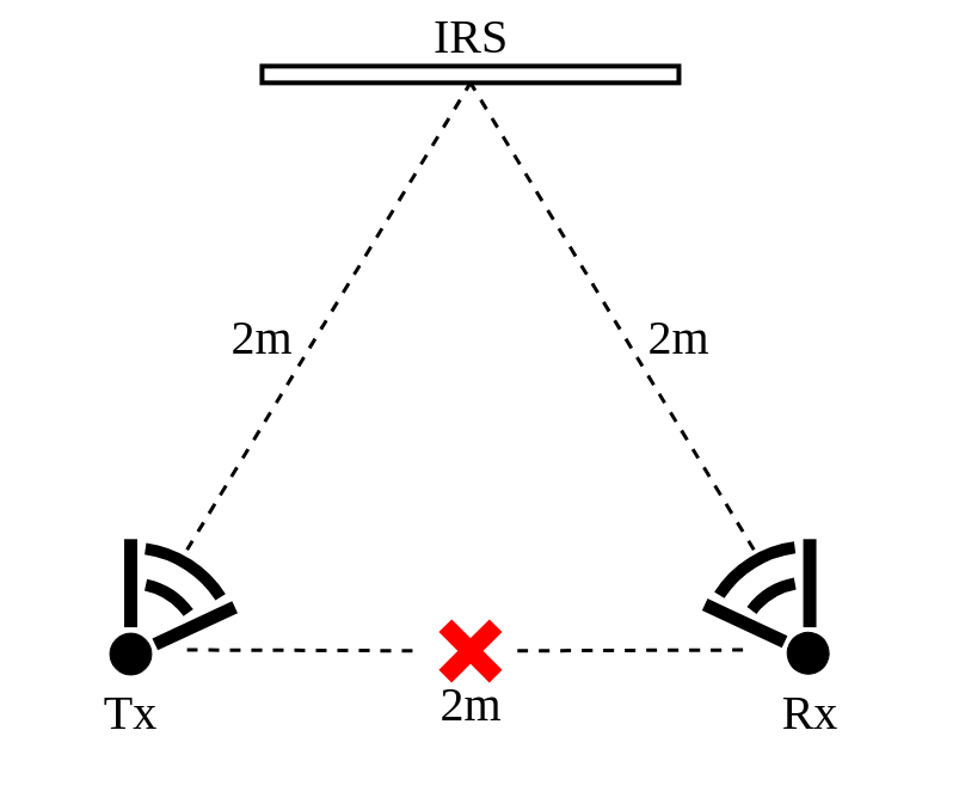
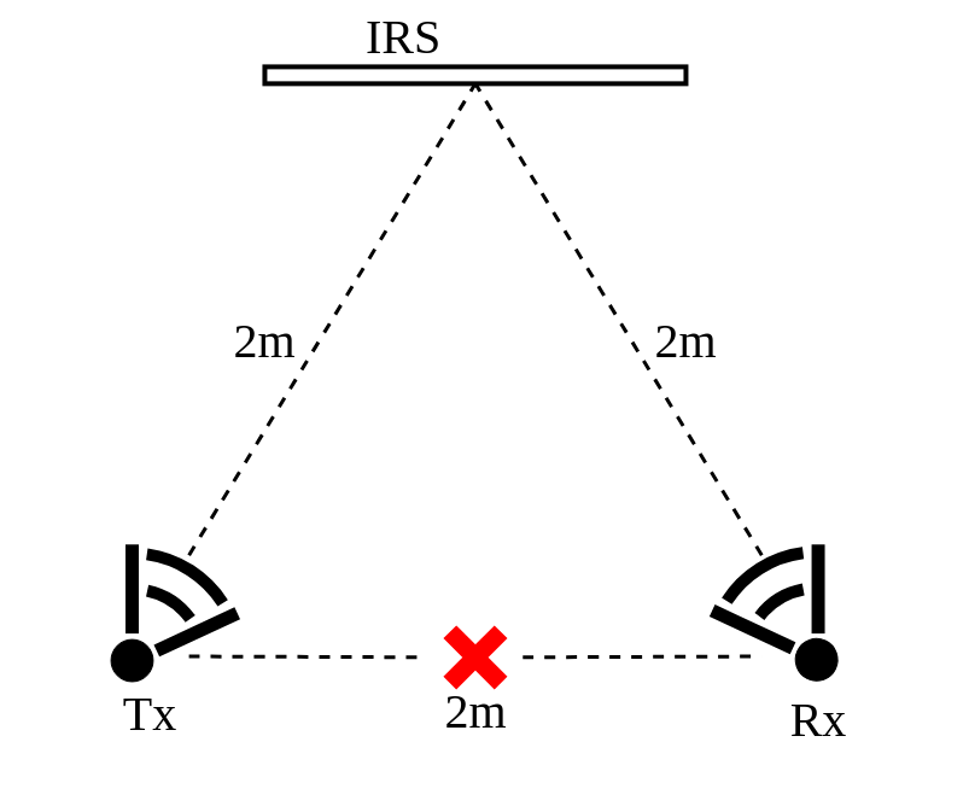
- <mxCell id="25" value="IRS" style="text;html=1;strokeColor=none;fillColor=none;align=center;verticalAlign=middle;whiteSpace=wrap;rounded=0;fontSize=40;fontFamily=Times New Roman;" vertex="1" parent="1"><mxGeometry x="372.511" y="20" width="41.883" height="20.941" as="geometry" /></mxCell>
+ <mxCell id="25" value="IRS" style="text;html=1;strokeColor=none;fillColor=none;align=center;verticalAlign=middle;whiteSpace=wrap;rounded=0;fontSize=40;fontFamily=Times New Roman;" vertex="1" parent="1"><mxGeometry x="312.511" y="20" width="41.883" height="20.941" as="geometry" /></mxCell>
- <mxCell id="9" value="Tx" style="text;html=1;strokeColor=none;fillColor=none;align=center;verticalAlign=middle;whiteSpace=wrap;rounded=0;fontSize=40;fontFamily=Times New Roman;" vertex="1" parent="3"><mxGeometry x="68.059" y="132.628" width="41.883" height="20.941" as="geometry" /></mxCell>
+ <mxCell id="9" value="Tx" style="text;html=1;strokeColor=none;fillColor=none;align=center;verticalAlign=middle;whiteSpace=wrap;rounded=0;fontSize=40;fontFamily=Times New Roman;" vertex="1" parent="3"><mxGeometry x="83.059" y="127.628" width="41.883" height="20.941" as="geometry" /></mxCell>
